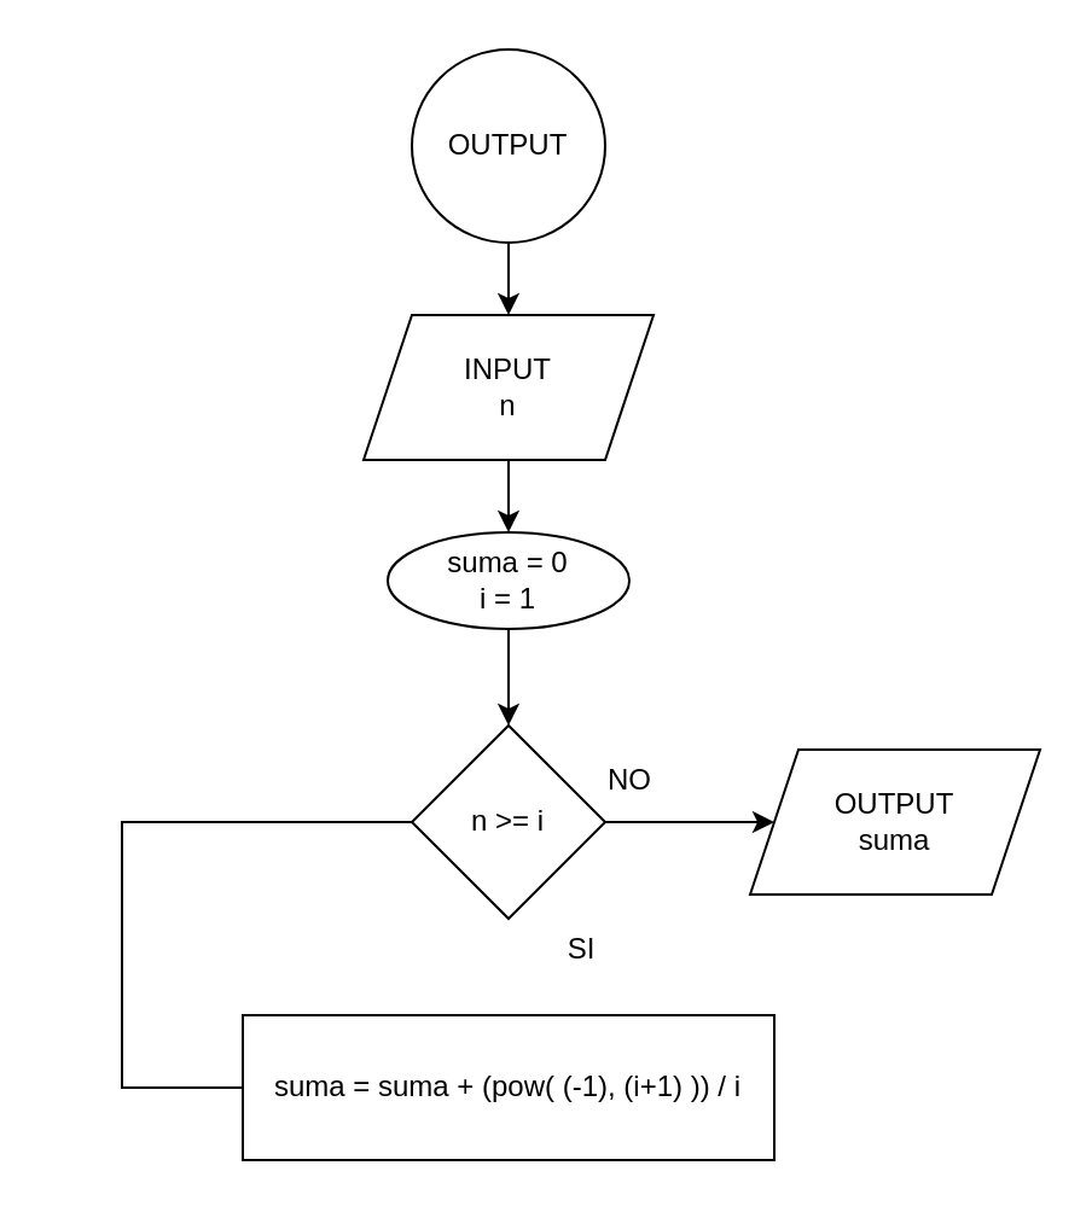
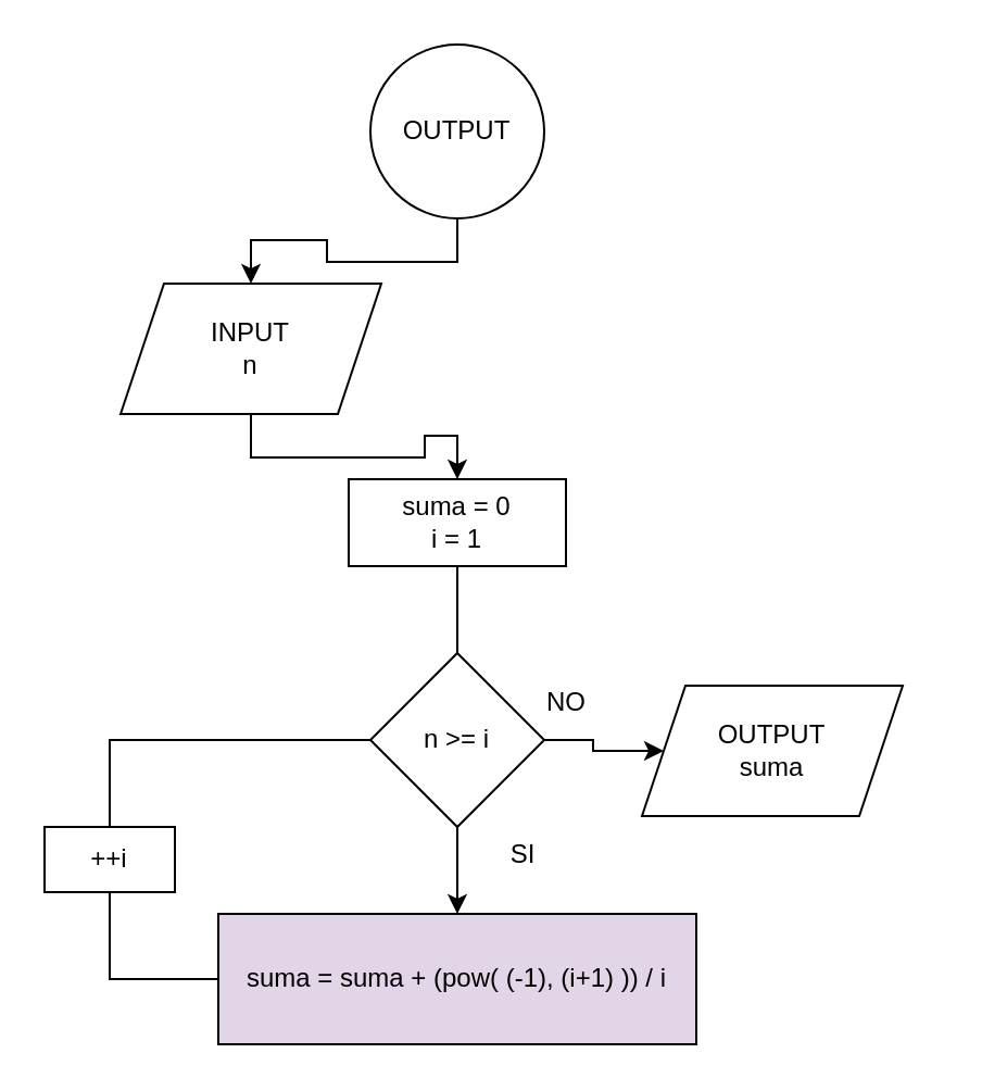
- <mxCell id="5" value="INPUT&lt;div&gt;n&lt;/div&gt;" style="shape=parallelogram;perimeter=parallelogramPerimeter;whiteSpace=wrap;html=1;fixedSize=1;" vertex="1" parent="1"><mxGeometry x="150" y="130" width="120" height="60" as="geometry" /></mxCell>
+ <mxCell id="5" value="INPUT&lt;div&gt;n&lt;/div&gt;" style="shape=parallelogram;perimeter=parallelogramPerimeter;whiteSpace=wrap;html=1;fixedSize=1;" vertex="1" parent="1"><mxGeometry x="55" y="130" width="120" height="60" as="geometry" /></mxCell>
- <mxCell id="7" value="suma = 0&lt;div&gt;i = 1&lt;/div&gt;" style="ellipse;whiteSpace=wrap;html=1;" vertex="1" parent="1"><mxGeometry x="160" y="220" width="100" height="40" as="geometry" /></mxCell>
+ <mxCell id="7" value="suma = 0&lt;div&gt;i = 1&lt;/div&gt;" style="whiteSpace=wrap;html=1;" vertex="1" parent="1"><mxGeometry x="160" y="220" width="100" height="40" as="geometry" /></mxCell>
- <mxCell id="6" value="" style="edgeStyle=orthogonalEdgeStyle;rounded=0;orthogonalLoop=1;jettySize=auto;html=1;" edge="1" parent="1" source="7" target="10"><mxGeometry relative="1" as="geometry" /></mxCell>
+ <mxCell id="6" value="" style="edgeStyle=orthogonalEdgeStyle;rounded=0;orthogonalLoop=1;jettySize=auto;html=1;endArrow=none;" edge="1" parent="1" source="7" target="10"><mxGeometry relative="1" as="geometry" /></mxCell>
- <mxCell id="11" value="OUTPUT&lt;div&gt;suma&lt;/div&gt;" style="shape=parallelogram;perimeter=parallelogramPerimeter;whiteSpace=wrap;html=1;fixedSize=1;" vertex="1" parent="1"><mxGeometry x="310" y="310" width="120" height="60" as="geometry" /></mxCell>
+ <mxCell id="11" value="OUTPUT&lt;div&gt;suma&lt;/div&gt;" style="shape=parallelogram;perimeter=parallelogramPerimeter;whiteSpace=wrap;html=1;fixedSize=1;" vertex="1" parent="1"><mxGeometry x="295" y="315" width="120" height="60" as="geometry" /></mxCell>
+ <mxCell id="15" value="++i" style="whiteSpace=wrap;html=1;" vertex="1" parent="1"><mxGeometry x="20" y="380" width="60" height="30" as="geometry" /></mxCell>
+ <mxCell id="9" value="" style="edgeStyle=orthogonalEdgeStyle;rounded=0;orthogonalLoop=1;jettySize=auto;html=1;" edge="1" parent="1" source="10" target="13"><mxGeometry relative="1" as="geometry" /></mxCell>
- <mxCell id="13" value="suma = suma + (pow( (-1), (i+1) )) / i" style="whiteSpace=wrap;html=1;" vertex="1" parent="1"><mxGeometry x="100" y="420" width="220" height="60" as="geometry" /></mxCell>
+ <mxCell id="13" value="suma = suma + (pow( (-1), (i+1) )) / i" style="whiteSpace=wrap;html=1;fillColor=#e1d5e7;" vertex="1" parent="1"><mxGeometry x="100" y="420" width="220" height="60" as="geometry" /></mxCell>
